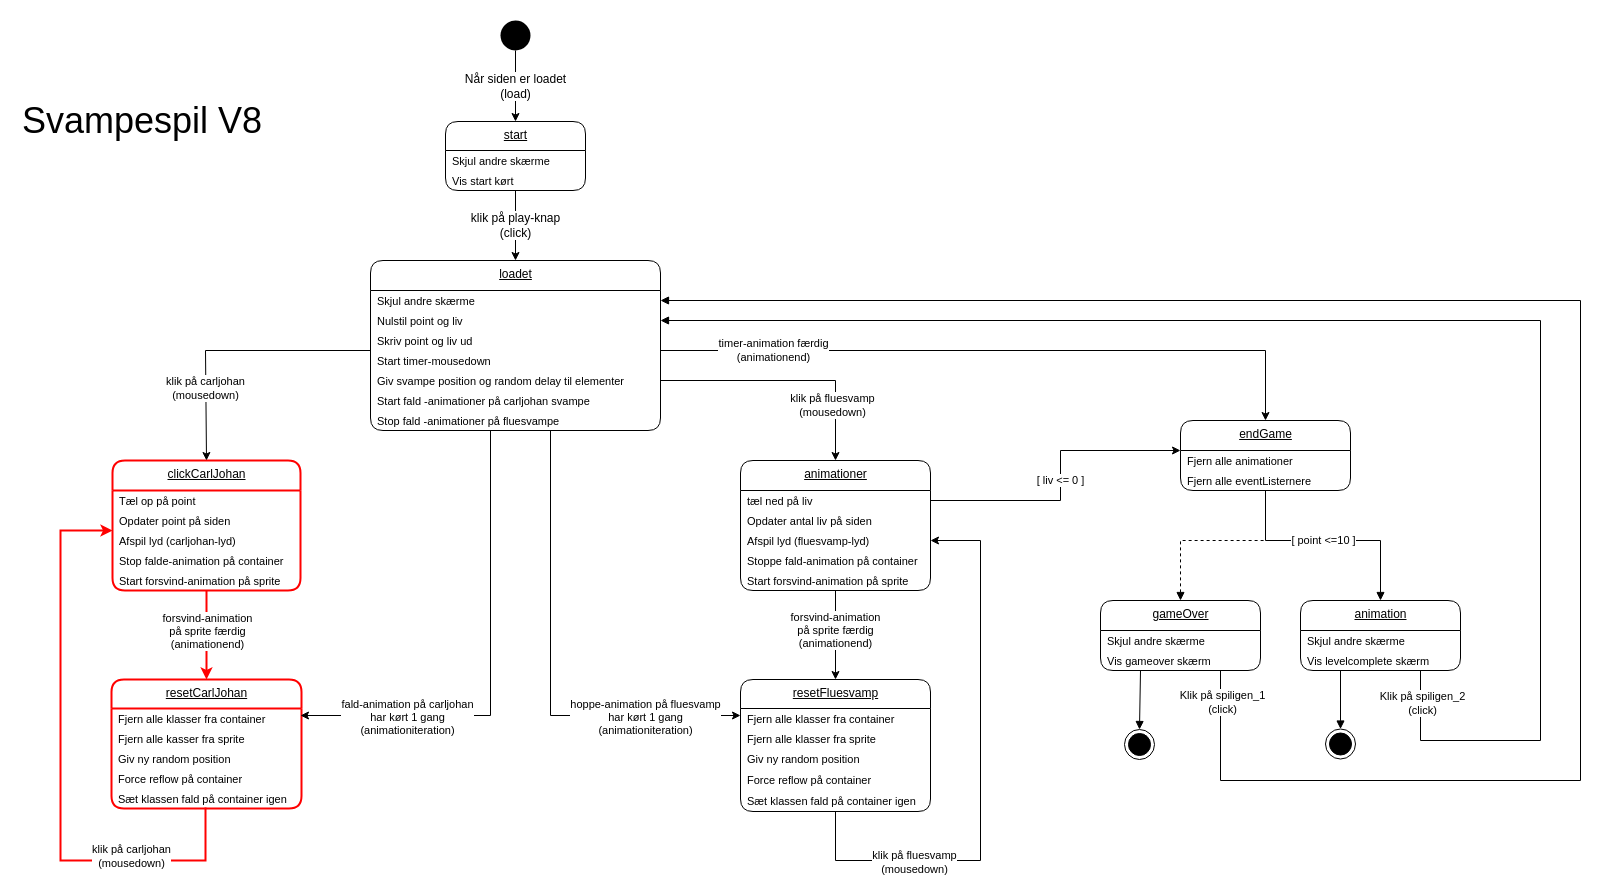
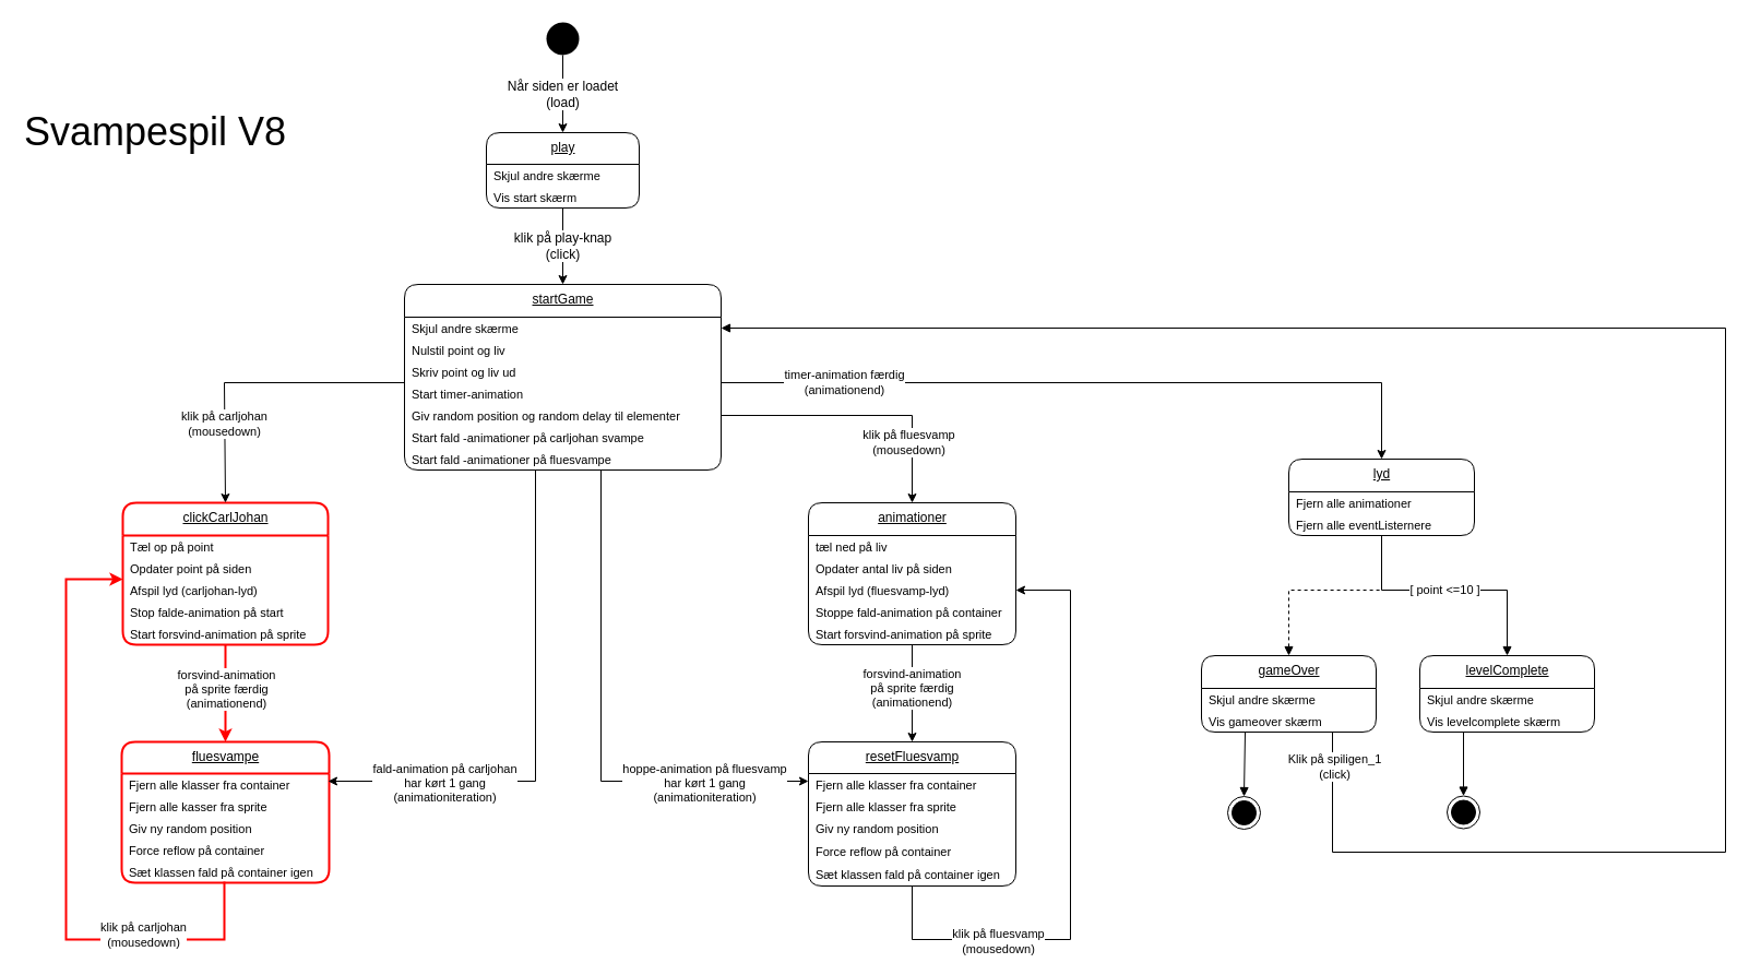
- <mxCell id="19" value="start" style="swimlane;fontStyle=4;align=center;verticalAlign=top;childLayout=stackLayout;horizontal=1;startSize=29;horizontalStack=0;resizeParent=1;resizeParentMax=0;resizeLast=0;collapsible=0;marginBottom=0;html=1;rounded=1;absoluteArcSize=1;arcSize=25;" parent="1" vertex="1"><mxGeometry x="445" y="121" width="140" height="69" as="geometry" /></mxCell>
+ <mxCell id="19" value="play" style="swimlane;fontStyle=4;align=center;verticalAlign=top;childLayout=stackLayout;horizontal=1;startSize=29;horizontalStack=0;resizeParent=1;resizeParentMax=0;resizeLast=0;collapsible=0;marginBottom=0;html=1;rounded=1;absoluteArcSize=1;arcSize=25;" parent="1" vertex="1"><mxGeometry x="445" y="121" width="140" height="69" as="geometry" /></mxCell>
- <mxCell id="21" value="Vis start kørt" style="fillColor=none;strokeColor=none;align=left;verticalAlign=middle;spacingLeft=5;fontSize=11;" parent="19" vertex="1"><mxGeometry y="49" width="140" height="20" as="geometry" /></mxCell>
+ <mxCell id="21" value="Vis start skærm" style="fillColor=none;strokeColor=none;align=left;verticalAlign=middle;spacingLeft=5;fontSize=11;" parent="19" vertex="1"><mxGeometry y="49" width="140" height="20" as="geometry" /></mxCell>
- <mxCell id="4" value="loadet" style="swimlane;fontStyle=4;align=center;verticalAlign=top;childLayout=stackLayout;horizontal=1;startSize=30;horizontalStack=0;resizeParent=1;resizeParentMax=0;resizeLast=0;collapsible=0;marginBottom=0;html=1;rounded=1;absoluteArcSize=1;arcSize=25;" parent="1" vertex="1"><mxGeometry x="370" y="260" width="290" height="170" as="geometry" /></mxCell>
+ <mxCell id="4" value="startGame" style="swimlane;fontStyle=4;align=center;verticalAlign=top;childLayout=stackLayout;horizontal=1;startSize=30;horizontalStack=0;resizeParent=1;resizeParentMax=0;resizeLast=0;collapsible=0;marginBottom=0;html=1;rounded=1;absoluteArcSize=1;arcSize=25;" parent="1" vertex="1"><mxGeometry x="370" y="260" width="290" height="170" as="geometry" /></mxCell>
- <mxCell id="73" style="edgeStyle=orthogonalEdgeStyle;rounded=0;html=1;exitX=0.75;exitY=1;exitDx=0;exitDy=0;labelBackgroundColor=#FFFFFF;startArrow=none;startFill=0;endArrow=block;endFill=1;entryX=1;entryY=0.5;entryDx=0;entryDy=0;strokeColor=#000000;" parent="1" source="50" target="6" edge="1"><mxGeometry relative="1" as="geometry"><mxPoint x="1350" y="455" as="targetPoint" /><Array as="points"><mxPoint x="1420" y="740" /><mxPoint x="1540" y="740" /><mxPoint x="1540" y="320" /></Array></mxGeometry></mxCell>
- <mxCell id="74" value="Klik på spiligen_2&lt;br&gt;(click)" style="edgeLabel;html=1;align=center;verticalAlign=middle;resizable=0;points=[];fontColor=#000000;" parent="73" vertex="1" connectable="0"><mxGeometry x="-0.968" y="1" relative="1" as="geometry"><mxPoint y="8" as="offset" /></mxGeometry></mxCell>
- <mxCell id="8" value="Start timer-mousedown" style="fillColor=none;strokeColor=none;align=left;verticalAlign=middle;spacingLeft=5;fontSize=11;" parent="4" vertex="1"><mxGeometry y="90" width="290" height="20" as="geometry" /></mxCell>
+ <mxCell id="8" value="Start timer-animation" style="fillColor=none;strokeColor=none;align=left;verticalAlign=middle;spacingLeft=5;fontSize=11;" parent="4" vertex="1"><mxGeometry y="90" width="290" height="20" as="geometry" /></mxCell>
- <mxCell id="9" value="Giv svampe position og random delay til elementer" style="fillColor=none;strokeColor=none;align=left;verticalAlign=middle;spacingLeft=5;fontSize=11;" parent="4" vertex="1"><mxGeometry y="110" width="290" height="20" as="geometry" /></mxCell>
+ <mxCell id="9" value="Giv random position og random delay til elementer" style="fillColor=none;strokeColor=none;align=left;verticalAlign=middle;spacingLeft=5;fontSize=11;" parent="4" vertex="1"><mxGeometry y="110" width="290" height="20" as="geometry" /></mxCell>
- <mxCell id="11" value="Stop fald -animationer på fluesvampe" style="fillColor=none;strokeColor=none;align=left;verticalAlign=middle;spacingLeft=5;fontSize=11;" parent="4" vertex="1"><mxGeometry y="150" width="290" height="20" as="geometry" /></mxCell>
+ <mxCell id="11" value="Start fald -animationer på fluesvampe" style="fillColor=none;strokeColor=none;align=left;verticalAlign=middle;spacingLeft=5;fontSize=11;" parent="4" vertex="1"><mxGeometry y="150" width="290" height="20" as="geometry" /></mxCell>
- <mxCell id="45" value="endGame" style="swimlane;fontStyle=4;align=center;verticalAlign=top;childLayout=stackLayout;horizontal=1;startSize=30;horizontalStack=0;resizeParent=1;resizeParentMax=0;resizeLast=0;collapsible=0;marginBottom=0;html=1;rounded=1;absoluteArcSize=1;arcSize=25;" parent="1" vertex="1"><mxGeometry x="1180" y="420" width="170" height="70" as="geometry" /></mxCell>
+ <mxCell id="45" value="lyd" style="swimlane;fontStyle=4;align=center;verticalAlign=top;childLayout=stackLayout;horizontal=1;startSize=30;horizontalStack=0;resizeParent=1;resizeParentMax=0;resizeLast=0;collapsible=0;marginBottom=0;html=1;rounded=1;absoluteArcSize=1;arcSize=25;" parent="1" vertex="1"><mxGeometry x="1180" y="420" width="170" height="70" as="geometry" /></mxCell>
- <mxCell id="56" value="[ liv &amp;lt;= 0 ]" style="edgeStyle=orthogonalEdgeStyle;rounded=0;orthogonalLoop=1;jettySize=auto;html=1;entryX=0;entryY=0;entryDx=0;entryDy=0;exitX=1;exitY=0.5;exitDx=0;exitDy=0;" parent="1" source="32" target="46" edge="1"><mxGeometry relative="1" as="geometry"><Array as="points"><mxPoint x="1060" y="500" /><mxPoint x="1060" y="450" /></Array><mxPoint x="930" y="500" as="sourcePoint" /></mxGeometry></mxCell>
- <mxCell id="17" value="Stop falde-animation på container" style="fillColor=none;strokeColor=none;align=left;verticalAlign=middle;spacingLeft=5;fontSize=11;" parent="13" vertex="1"><mxGeometry y="90" width="188" height="20" as="geometry" /></mxCell>
+ <mxCell id="17" value="Stop falde-animation på start" style="fillColor=none;strokeColor=none;align=left;verticalAlign=middle;spacingLeft=5;fontSize=11;" parent="13" vertex="1"><mxGeometry y="90" width="188" height="20" as="geometry" /></mxCell>
- <mxCell id="48" value="animation" style="swimlane;fontStyle=4;align=center;verticalAlign=top;childLayout=stackLayout;horizontal=1;startSize=30;horizontalStack=0;resizeParent=1;resizeParentMax=0;resizeLast=0;collapsible=0;marginBottom=0;html=1;rounded=1;absoluteArcSize=1;arcSize=25;fontSize=12;" parent="1" vertex="1"><mxGeometry x="1300" y="600" width="160" height="70" as="geometry" /></mxCell>
+ <mxCell id="48" value="levelComplete" style="swimlane;fontStyle=4;align=center;verticalAlign=top;childLayout=stackLayout;horizontal=1;startSize=30;horizontalStack=0;resizeParent=1;resizeParentMax=0;resizeLast=0;collapsible=0;marginBottom=0;html=1;rounded=1;absoluteArcSize=1;arcSize=25;fontSize=12;" parent="1" vertex="1"><mxGeometry x="1300" y="600" width="160" height="70" as="geometry" /></mxCell>
- <mxCell id="22" value="resetCarlJohan" style="swimlane;fontStyle=4;align=center;verticalAlign=top;childLayout=stackLayout;horizontal=1;startSize=29;horizontalStack=0;resizeParent=1;resizeParentMax=0;resizeLast=0;collapsible=0;marginBottom=0;html=1;rounded=1;absoluteArcSize=1;arcSize=25;strokeColor=#FF0000;strokeWidth=2;" parent="1" vertex="1"><mxGeometry x="111" y="679" width="190" height="129" as="geometry" /></mxCell>
+ <mxCell id="22" value="fluesvampe" style="swimlane;fontStyle=4;align=center;verticalAlign=top;childLayout=stackLayout;horizontal=1;startSize=29;horizontalStack=0;resizeParent=1;resizeParentMax=0;resizeLast=0;collapsible=0;marginBottom=0;html=1;rounded=1;absoluteArcSize=1;arcSize=25;strokeColor=#FF0000;strokeWidth=2;" parent="1" vertex="1"><mxGeometry x="111" y="679" width="190" height="129" as="geometry" /></mxCell>
